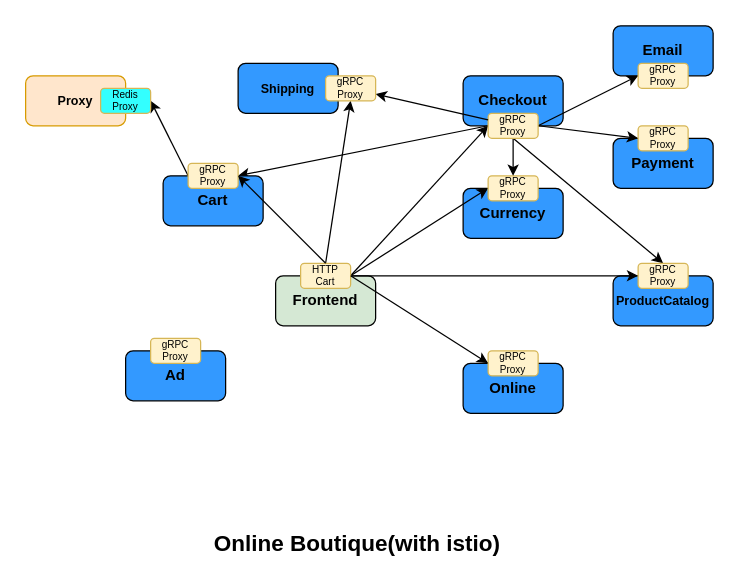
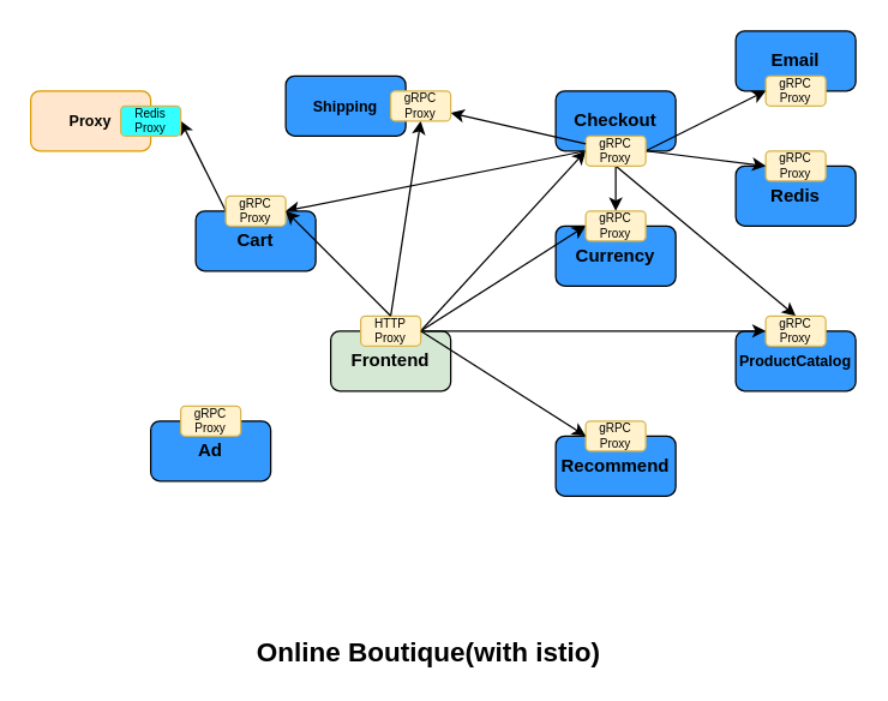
- <mxCell id="7" value="&lt;b&gt;Payment&lt;/b&gt;" style="rounded=1;whiteSpace=wrap;html=1;fillColor=#3399FF;" vertex="1" parent="1"><mxGeometry x="490" y="110" width="80" height="40" as="geometry" /></mxCell>
+ <mxCell id="7" value="&lt;b&gt;Redis&lt;/b&gt;" style="rounded=1;whiteSpace=wrap;html=1;fillColor=#3399FF;" vertex="1" parent="1"><mxGeometry x="490" y="110" width="80" height="40" as="geometry" /></mxCell>
- <mxCell id="18" value="&lt;font style=&quot;font-size: 8px&quot;&gt;HTTP Cart&lt;/font&gt;" style="rounded=1;whiteSpace=wrap;html=1;fontSize=7;fillColor=#fff2cc;strokeColor=#d6b656;" vertex="1" parent="1"><mxGeometry x="240" y="210" width="40" height="20" as="geometry" /></mxCell>
+ <mxCell id="18" value="&lt;font style=&quot;font-size: 8px&quot;&gt;HTTP Proxy&lt;/font&gt;" style="rounded=1;whiteSpace=wrap;html=1;fontSize=7;fillColor=#fff2cc;strokeColor=#d6b656;" vertex="1" parent="1"><mxGeometry x="240" y="210" width="40" height="20" as="geometry" /></mxCell>
- <mxCell id="14" value="&lt;b&gt;Online&lt;/b&gt;" style="rounded=1;whiteSpace=wrap;html=1;fillColor=#3399FF;" vertex="1" parent="1"><mxGeometry x="370" y="290" width="80" height="40" as="geometry" /></mxCell>
+ <mxCell id="14" value="&lt;b&gt;Recommend&lt;/b&gt;" style="rounded=1;whiteSpace=wrap;html=1;fillColor=#3399FF;" vertex="1" parent="1"><mxGeometry x="370" y="290" width="80" height="40" as="geometry" /></mxCell>
